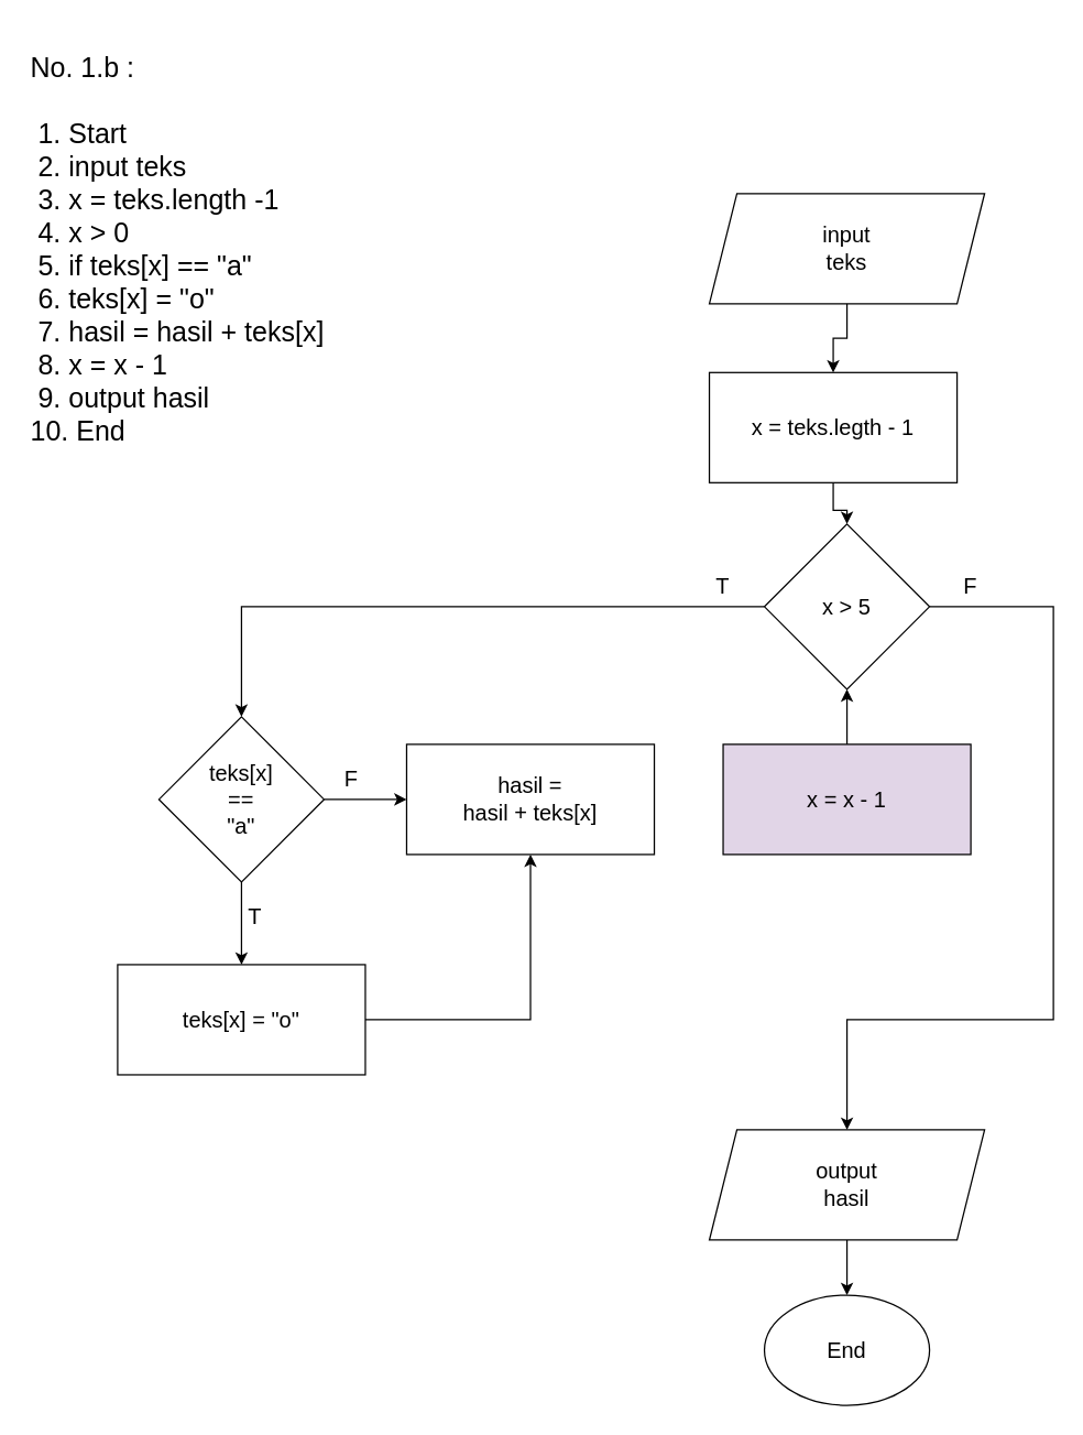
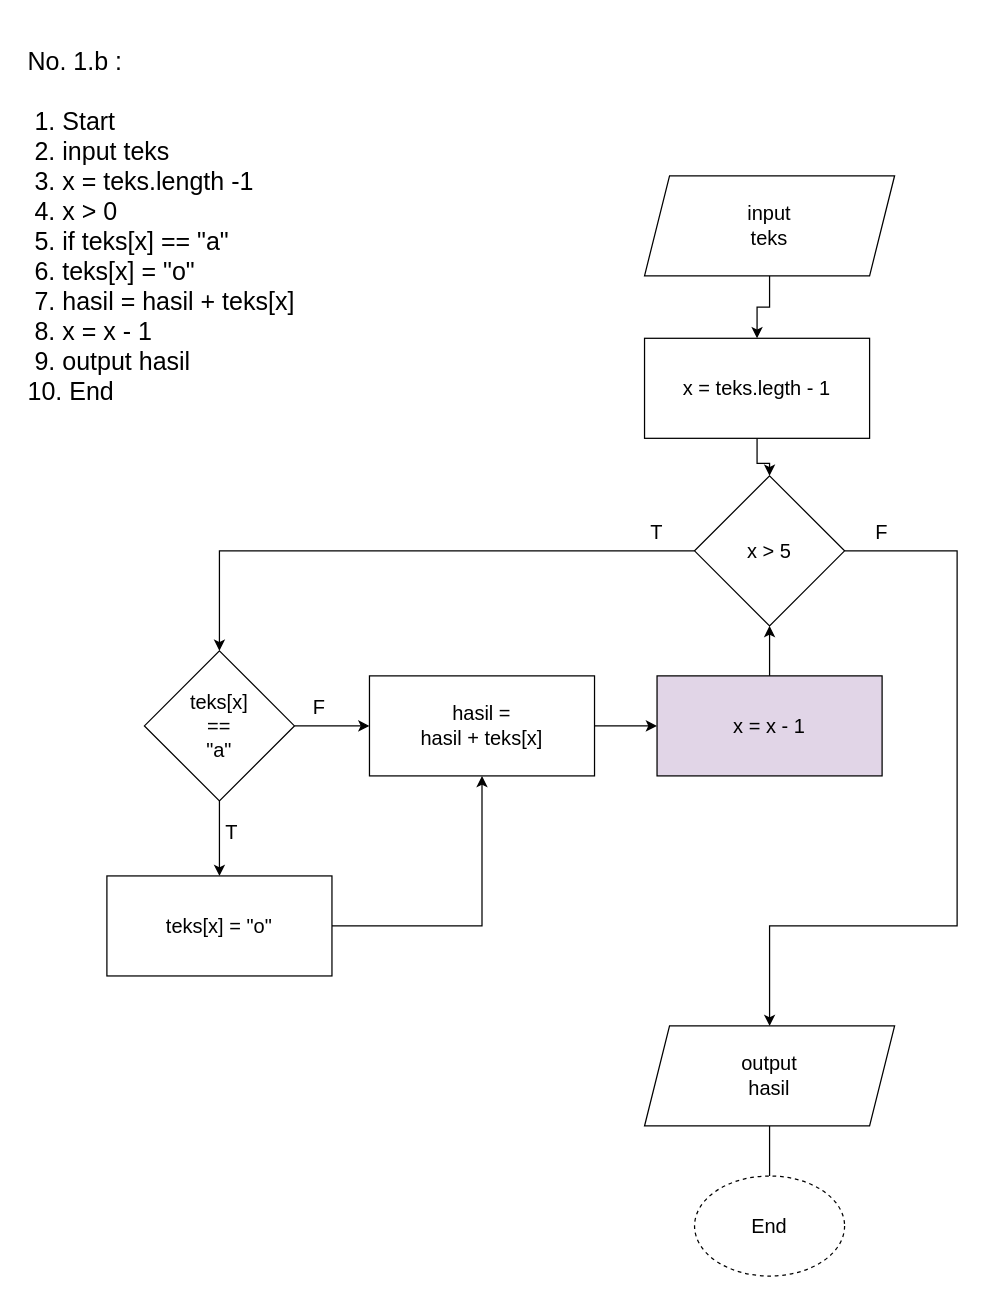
+ <mxCell id="12" style="edgeStyle=orthogonalEdgeStyle;rounded=0;orthogonalLoop=1;jettySize=auto;html=1;entryX=0;entryY=0.5;entryDx=0;entryDy=0;" edge="1" parent="1" source="13" target="25"><mxGeometry relative="1" as="geometry" /></mxCell>
- <mxCell id="14" value="" style="edgeStyle=orthogonalEdgeStyle;rounded=0;orthogonalLoop=1;jettySize=auto;html=1;fontSize=16;" parent="1" source="15" target="16" edge="1"><mxGeometry relative="1" as="geometry" /></mxCell>
+ <mxCell id="14" value="" style="edgeStyle=orthogonalEdgeStyle;rounded=0;orthogonalLoop=1;jettySize=auto;html=1;fontSize=16;endArrow=none;" parent="1" source="15" target="16" edge="1"><mxGeometry relative="1" as="geometry" /></mxCell>
- <mxCell id="16" value="End" style="ellipse;whiteSpace=wrap;html=1;fontSize=16;" parent="1" vertex="1"><mxGeometry x="555" y="940" width="120" height="80" as="geometry" /></mxCell>
+ <mxCell id="16" value="End" style="ellipse;whiteSpace=wrap;html=1;fontSize=16;dashed=1;" parent="1" vertex="1"><mxGeometry x="555" y="940" width="120" height="80" as="geometry" /></mxCell>
